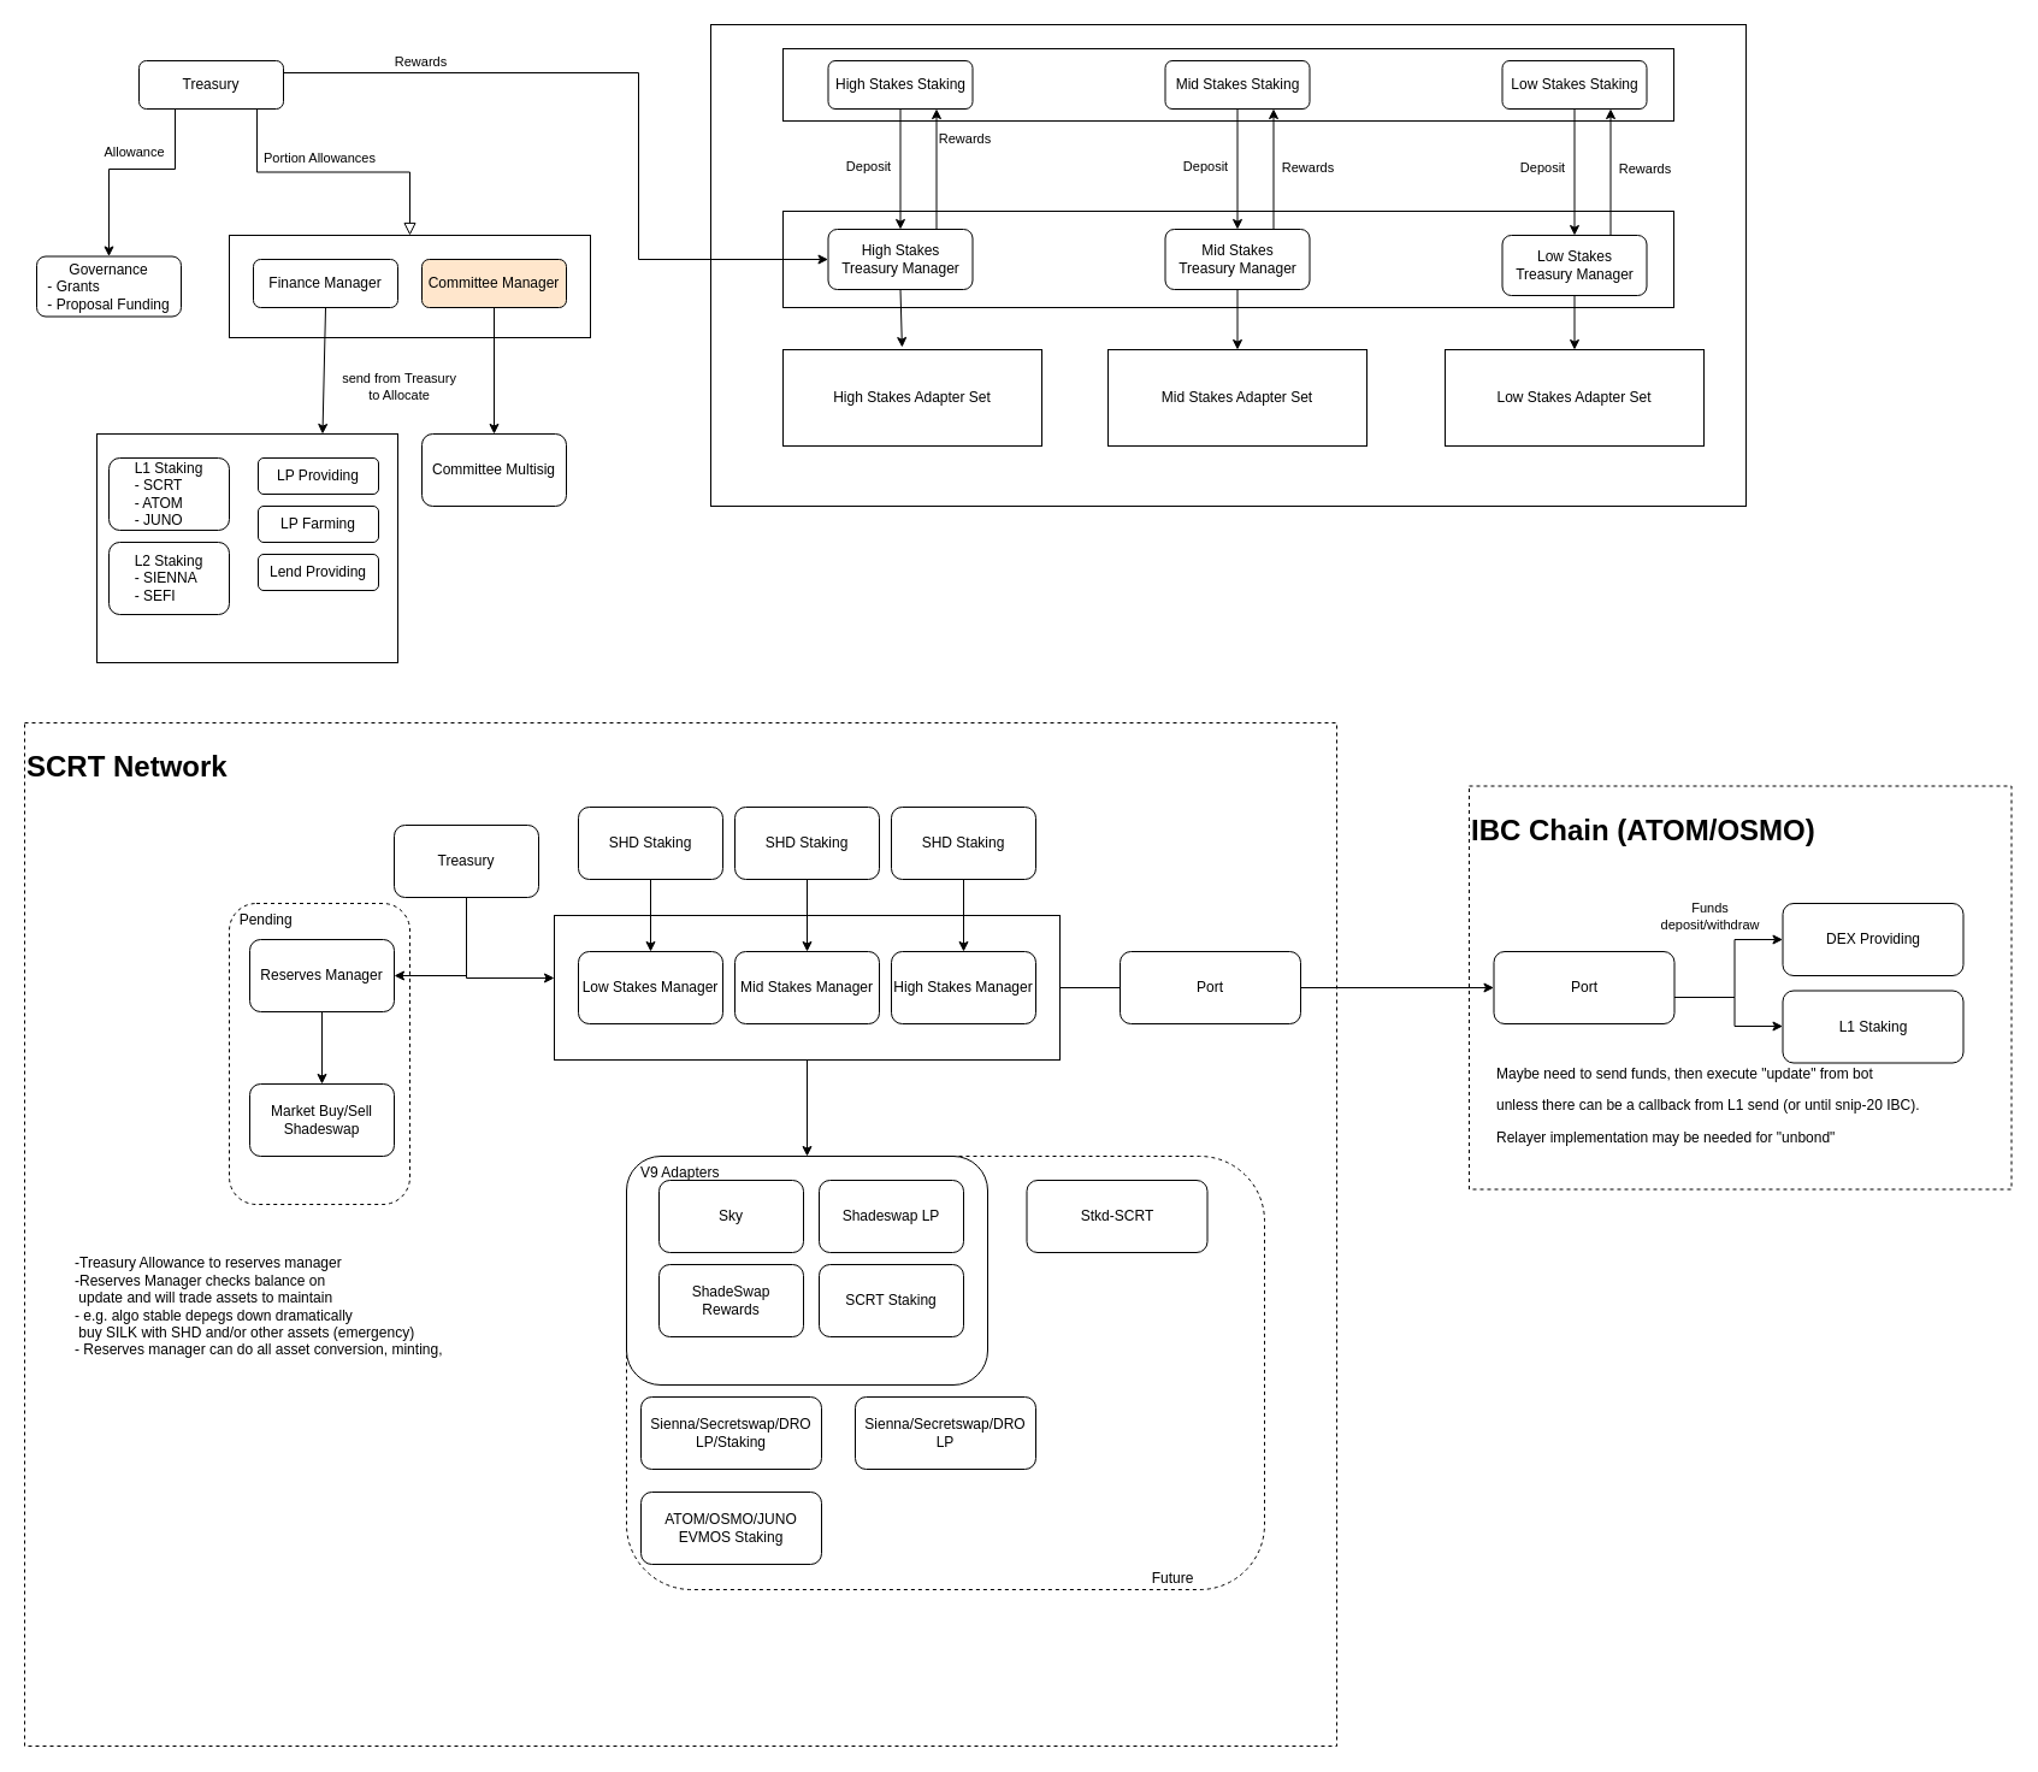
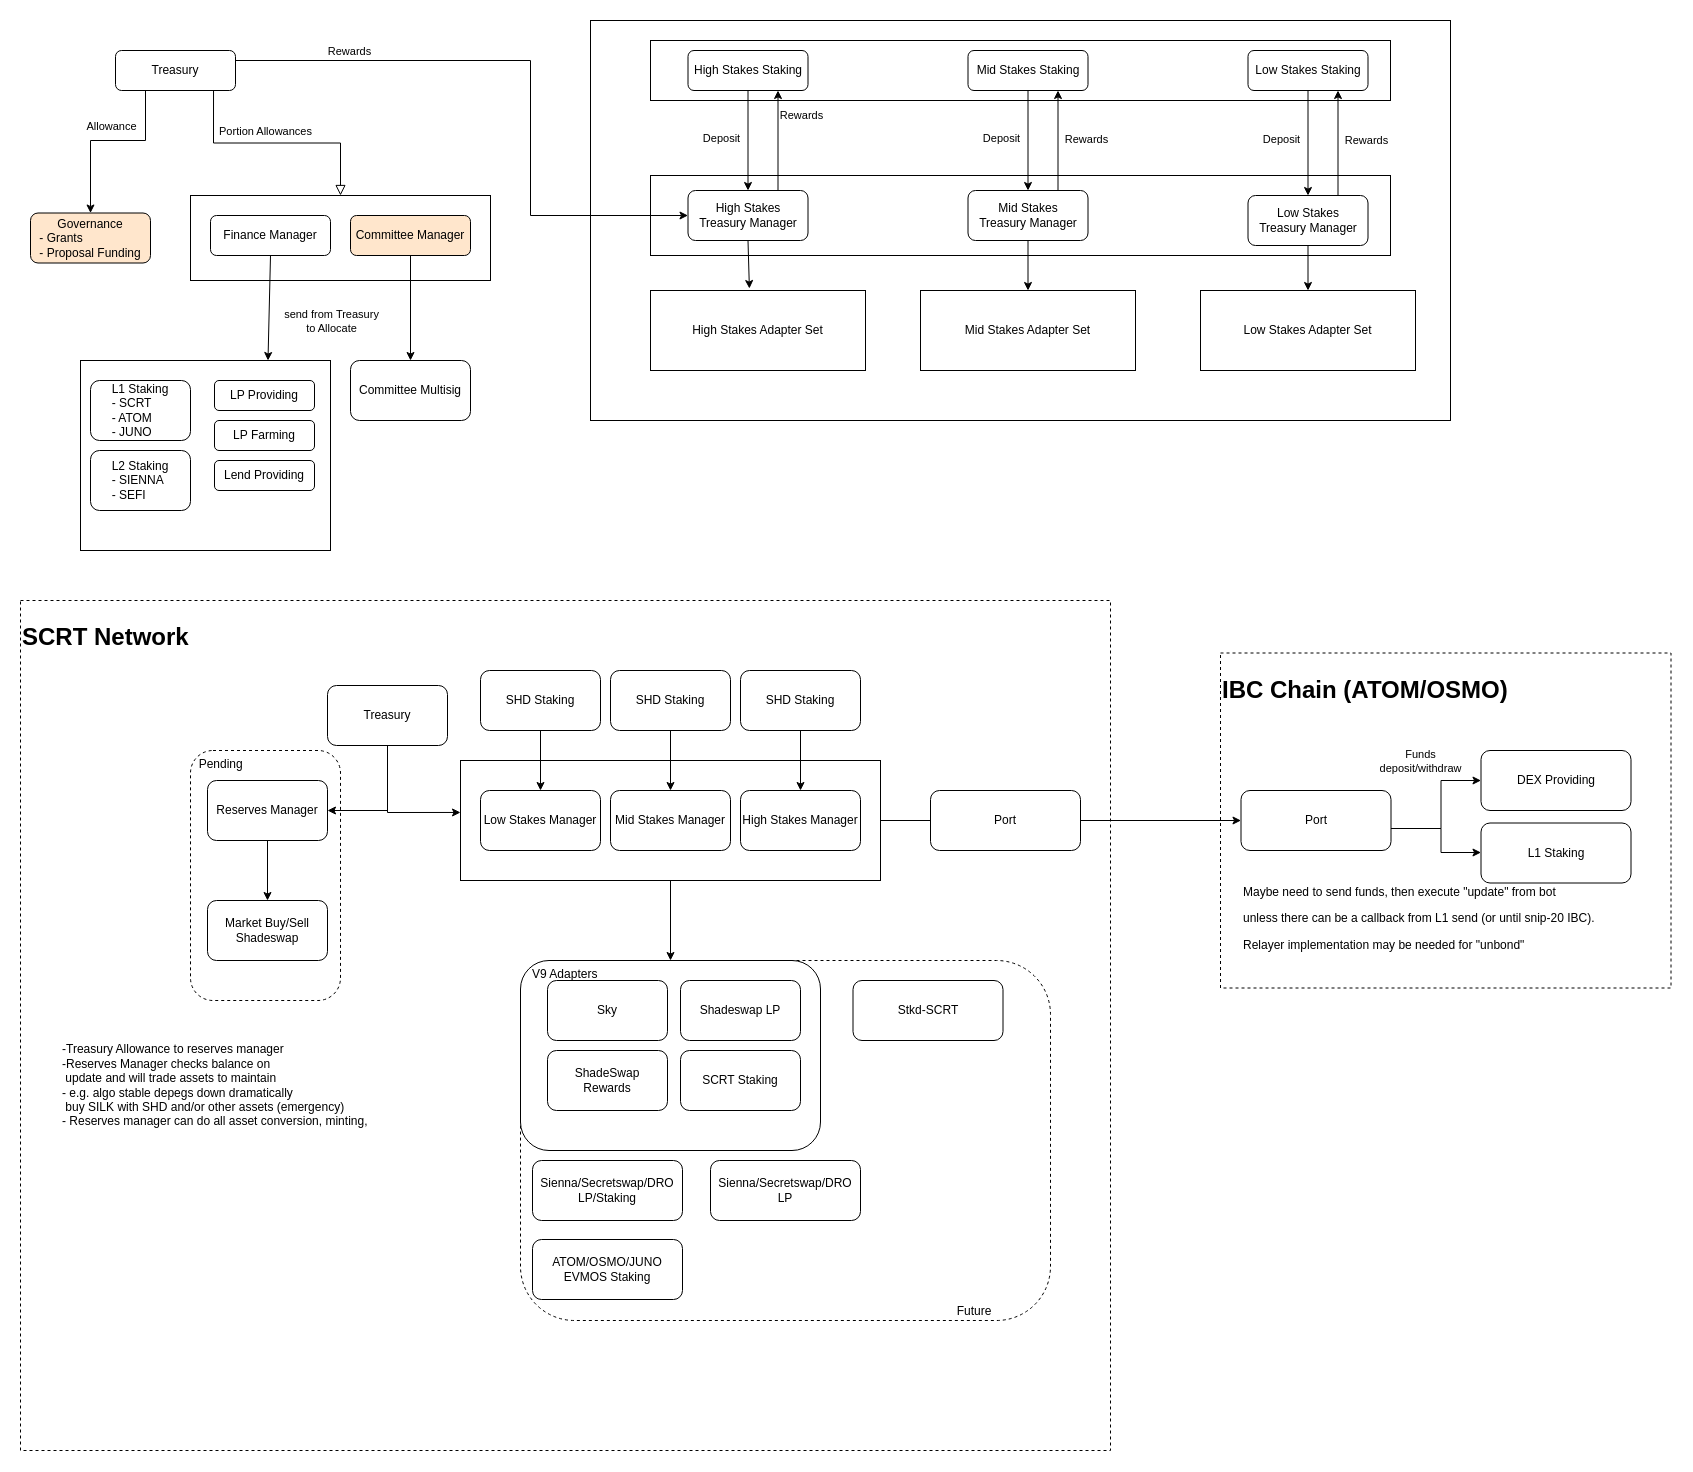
- <mxCell id="25" value="Governance&lt;br&gt;&lt;div style=&quot;text-align: left&quot;&gt;&lt;span&gt;- Grants&lt;/span&gt;&lt;/div&gt;&lt;div style=&quot;text-align: left&quot;&gt;&lt;span&gt;- Proposal Funding&lt;/span&gt;&lt;/div&gt;" style="rounded=1;whiteSpace=wrap;html=1;fontSize=12;glass=0;strokeWidth=1;shadow=0;" parent="1" vertex="1"><mxGeometry x="30" y="212.5" width="120" height="50" as="geometry" /></mxCell>
+ <mxCell id="25" value="Governance&lt;br&gt;&lt;div style=&quot;text-align: left&quot;&gt;&lt;span&gt;- Grants&lt;/span&gt;&lt;/div&gt;&lt;div style=&quot;text-align: left&quot;&gt;&lt;span&gt;- Proposal Funding&lt;/span&gt;&lt;/div&gt;" style="rounded=1;whiteSpace=wrap;html=1;fontSize=12;glass=0;strokeWidth=1;shadow=0;fillColor=#ffe6cc;" parent="1" vertex="1"><mxGeometry x="30" y="212.5" width="120" height="50" as="geometry" /></mxCell>
